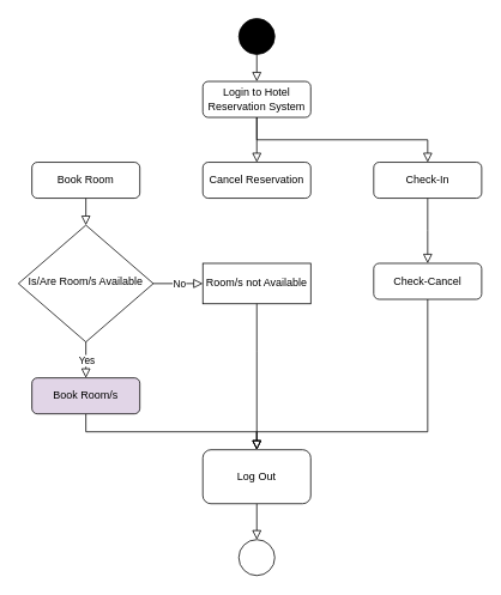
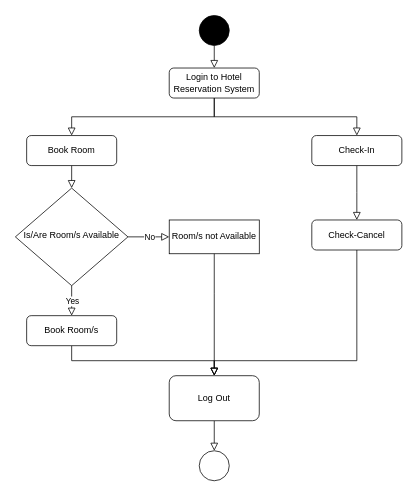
+ <mxCell id="2" value="" style="rounded=0;html=1;jettySize=auto;orthogonalLoop=1;fontSize=11;endArrow=block;endFill=0;endSize=8;strokeWidth=1;shadow=0;labelBackgroundColor=none;edgeStyle=elbowEdgeStyle;entryX=0.5;entryY=0;entryDx=0;entryDy=0;elbow=vertical;labelBorderColor=none;" edge="1" parent="1" source="4" target="9"><mxGeometry relative="1" as="geometry"><mxPoint x="165" y="160" as="targetPoint" /></mxGeometry></mxCell>
- <mxCell id="7" value="" style="rounded=0;html=1;jettySize=auto;orthogonalLoop=1;fontSize=11;endArrow=block;endFill=0;endSize=8;strokeWidth=1;shadow=0;labelBackgroundColor=none;edgeStyle=orthogonalEdgeStyle;exitX=0.5;exitY=1;exitDx=0;exitDy=0;labelBorderColor=none;" edge="1" parent="1" source="4" target="10"><mxGeometry relative="1" as="geometry"><mxPoint x="205" y="140" as="sourcePoint" /><mxPoint x="305" y="160" as="targetPoint" /></mxGeometry></mxCell>
- <mxCell id="10" value="Cancel Reservation" style="rounded=1;whiteSpace=wrap;html=1;fontSize=12;glass=0;strokeWidth=1;shadow=0;labelBorderColor=none;" vertex="1" parent="1"><mxGeometry x="225" y="180" width="120" height="40" as="geometry" /></mxCell>
- <mxCell id="6" value="Book Room/s" style="rounded=1;whiteSpace=wrap;html=1;fontSize=12;glass=0;strokeWidth=1;shadow=0;labelBorderColor=none;fillColor=#e1d5e7;" vertex="1" parent="1"><mxGeometry x="35" y="420" width="120" height="40" as="geometry" /></mxCell>
+ <mxCell id="6" value="Book Room/s" style="rounded=1;whiteSpace=wrap;html=1;fontSize=12;glass=0;strokeWidth=1;shadow=0;labelBorderColor=none;" vertex="1" parent="1"><mxGeometry x="35" y="420" width="120" height="40" as="geometry" /></mxCell>
